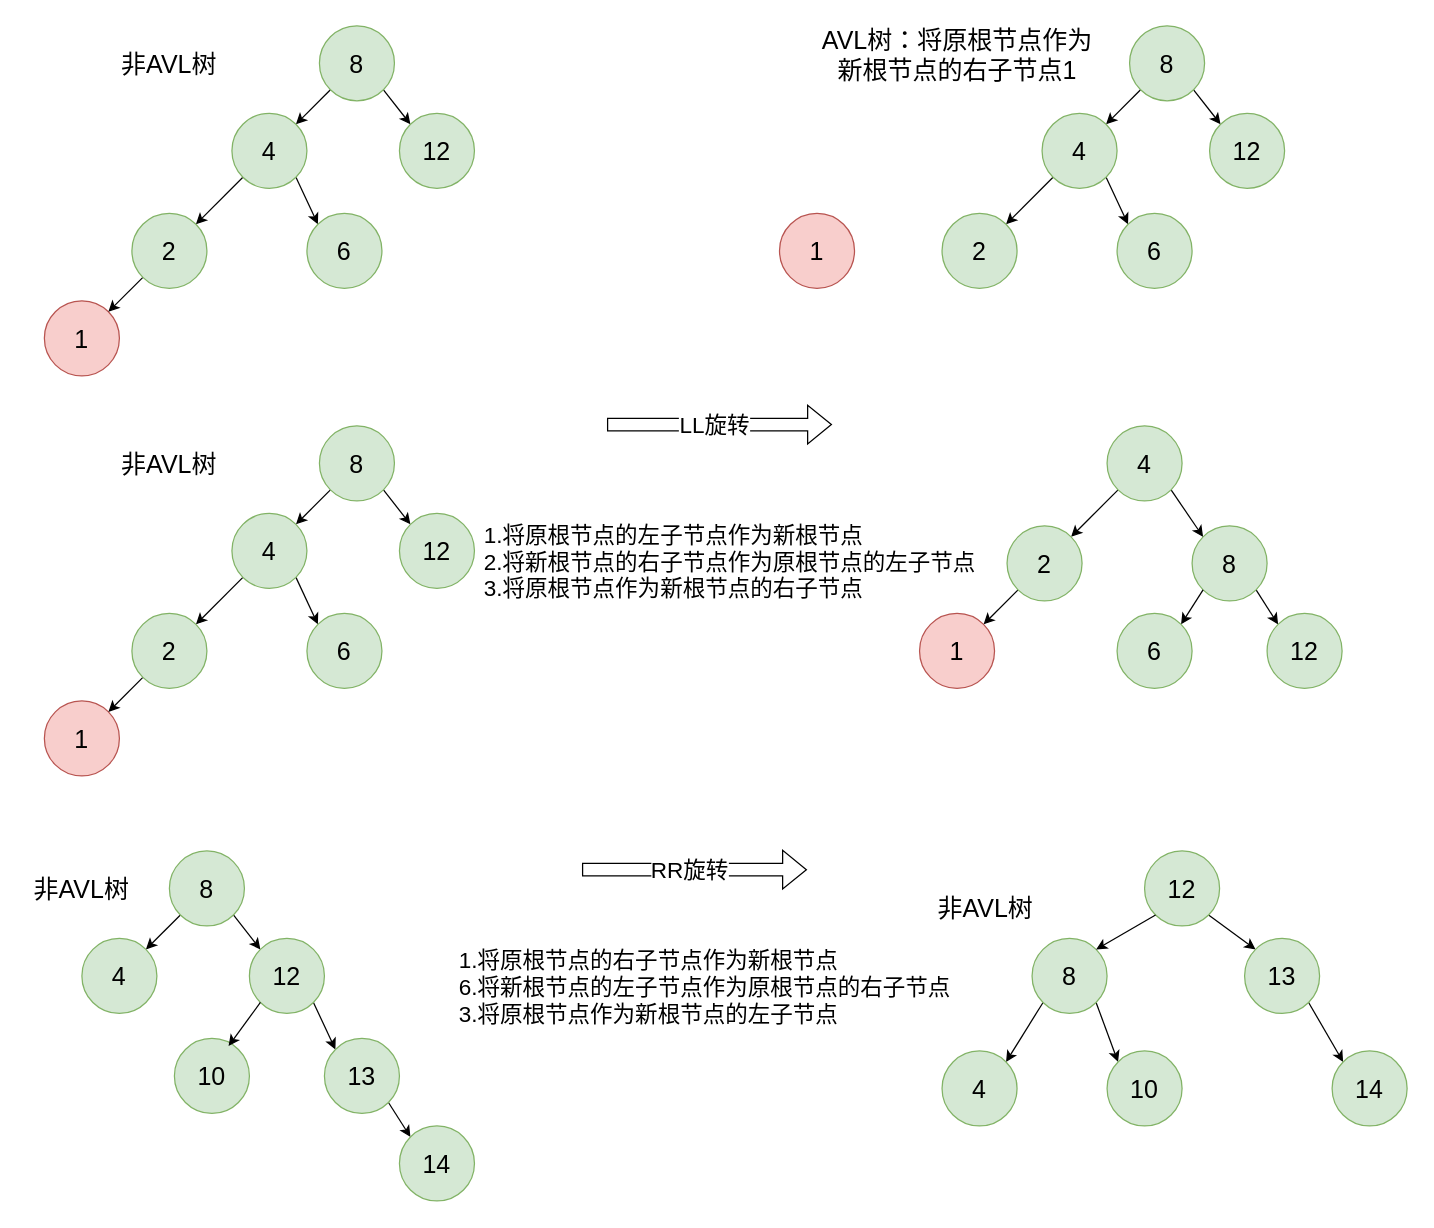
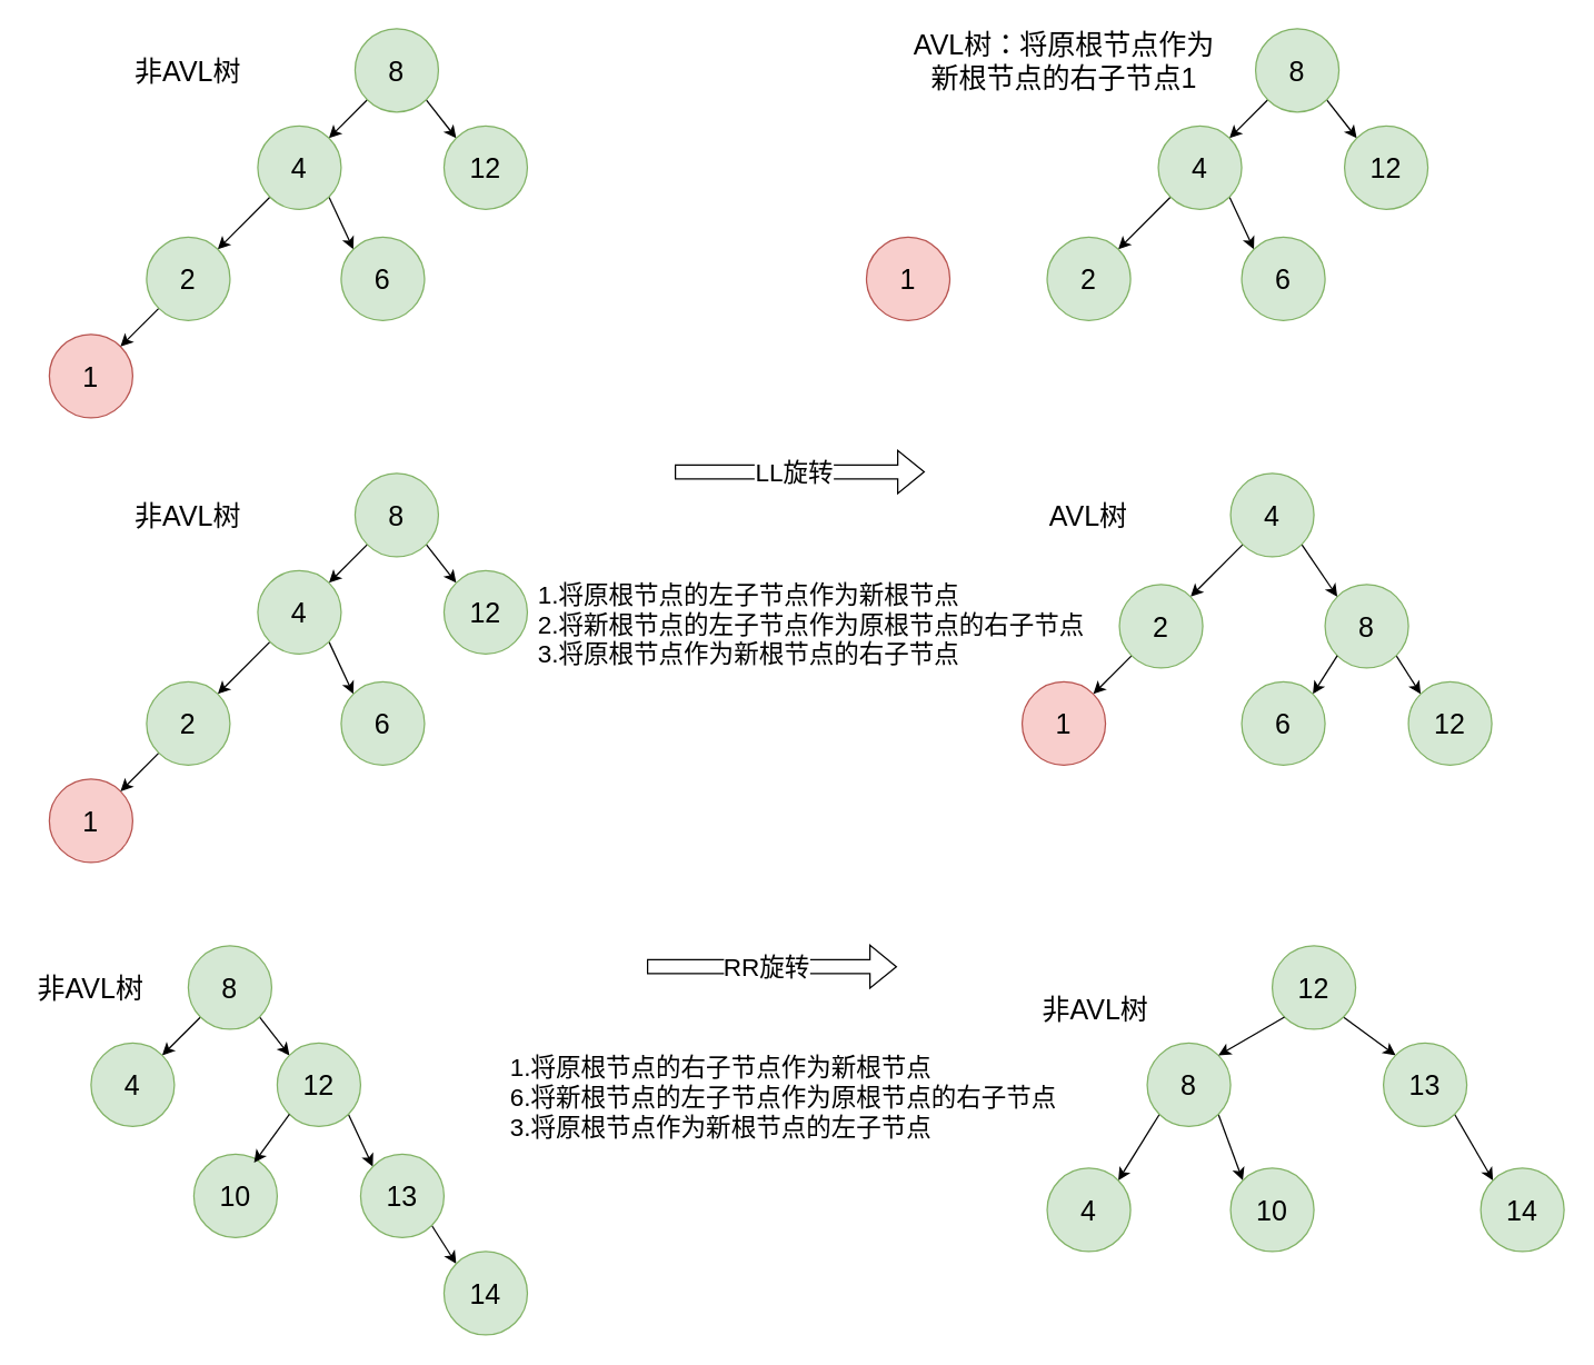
+ <mxCell id="48" value="AVL树" style="text;html=1;align=center;verticalAlign=middle;whiteSpace=wrap;rounded=0;fontSize=20;" parent="1" vertex="1"><mxGeometry x="738" y="355" width="90" height="30" as="geometry" /></mxCell>
- <mxCell id="51" value="1.将原根节点的左子节点作为新根节点&lt;br style=&quot;font-size: 18px;&quot;&gt;2.将新根节点的右子节点作为原根节点的左子节点&lt;br style=&quot;font-size: 18px;&quot;&gt;3.将原根节点作为新根节点的右子节点" style="text;html=1;align=left;verticalAlign=middle;whiteSpace=wrap;rounded=0;fontSize=18;" parent="1" vertex="1"><mxGeometry x="385" y="410" width="397" height="80" as="geometry" /></mxCell>
+ <mxCell id="51" value="1.将原根节点的左子节点作为新根节点&lt;br style=&quot;font-size: 18px;&quot;&gt;2.将新根节点的左子节点作为原根节点的右子节点&lt;br style=&quot;font-size: 18px;&quot;&gt;3.将原根节点作为新根节点的右子节点" style="text;html=1;align=left;verticalAlign=middle;whiteSpace=wrap;rounded=0;fontSize=18;" parent="1" vertex="1"><mxGeometry x="385" y="410" width="397" height="80" as="geometry" /></mxCell>
